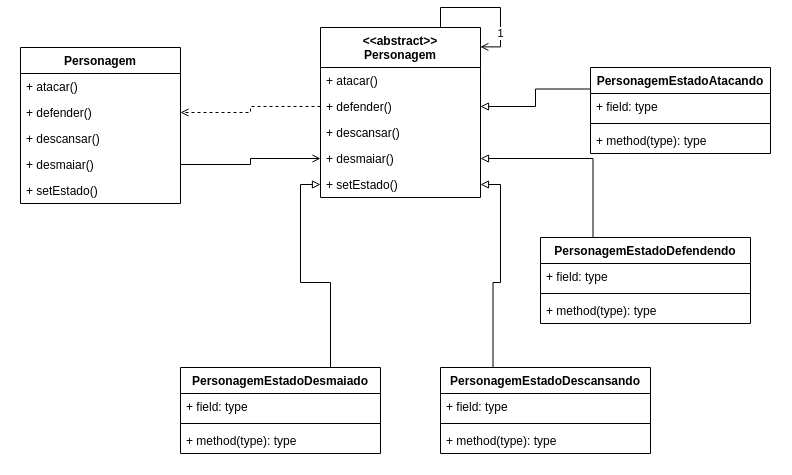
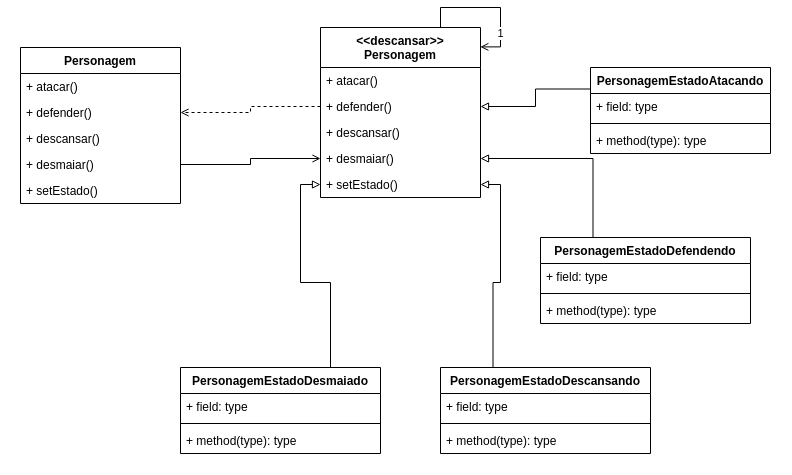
- <mxCell id="10" value="&lt;div&gt;&amp;lt;&amp;lt;abstract&amp;gt;&amp;gt;&lt;/div&gt;Personagem" style="swimlane;fontStyle=1;align=center;verticalAlign=top;childLayout=stackLayout;horizontal=1;startSize=40;horizontalStack=0;resizeParent=1;resizeParentMax=0;resizeLast=0;collapsible=1;marginBottom=0;whiteSpace=wrap;html=1;" vertex="1" parent="1"><mxGeometry x="320" y="20" width="160" height="170" as="geometry" /></mxCell>
+ <mxCell id="10" value="&lt;div&gt;&amp;lt;&amp;lt;descansar&amp;gt;&amp;gt;&lt;/div&gt;Personagem" style="swimlane;fontStyle=1;align=center;verticalAlign=top;childLayout=stackLayout;horizontal=1;startSize=40;horizontalStack=0;resizeParent=1;resizeParentMax=0;resizeLast=0;collapsible=1;marginBottom=0;whiteSpace=wrap;html=1;" vertex="1" parent="1"><mxGeometry x="320" y="20" width="160" height="170" as="geometry" /></mxCell>
